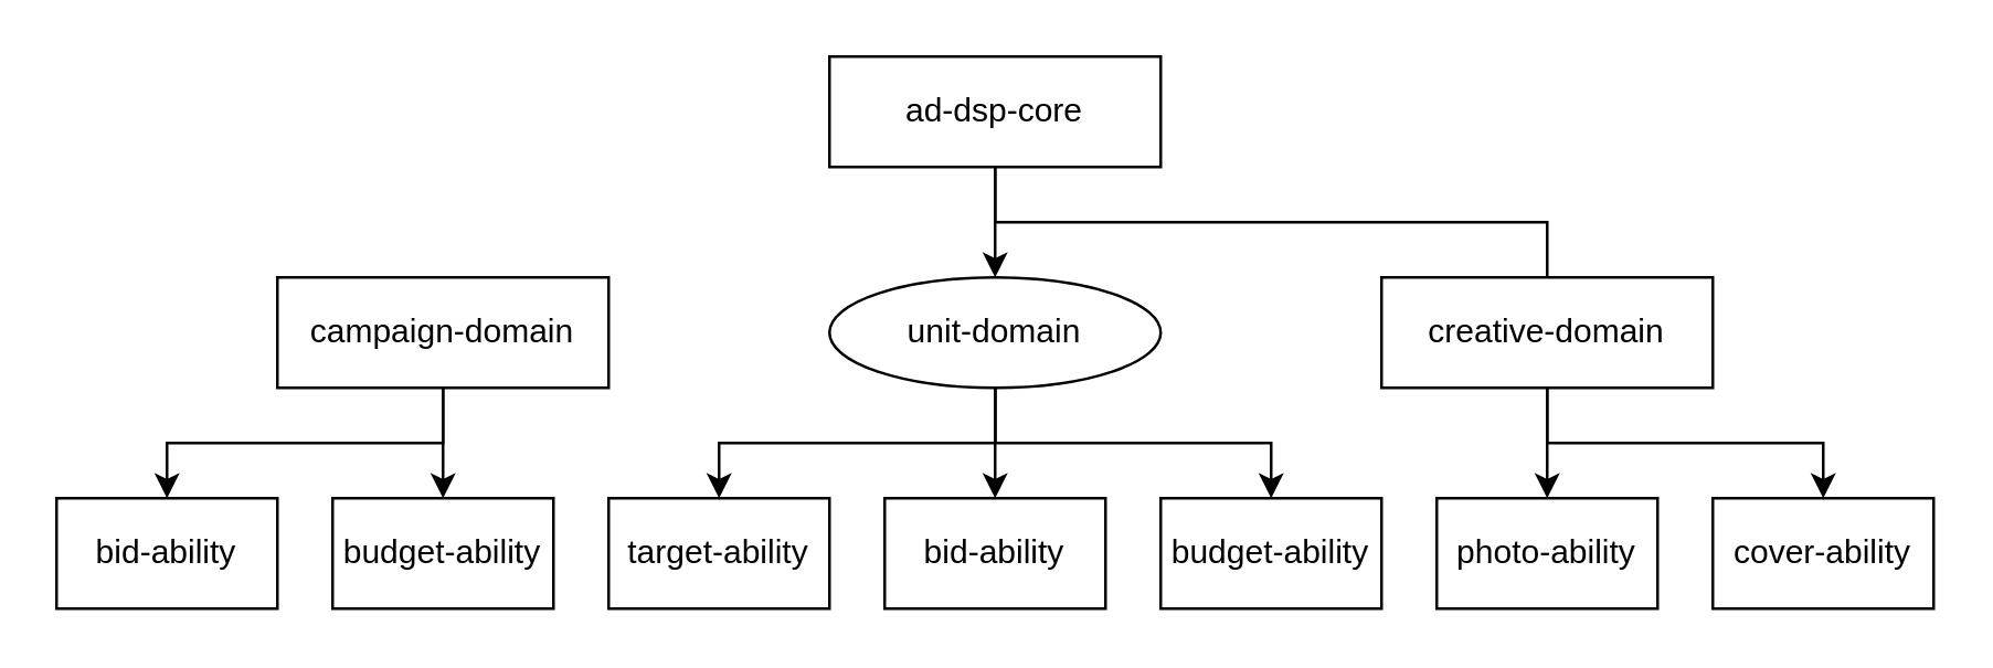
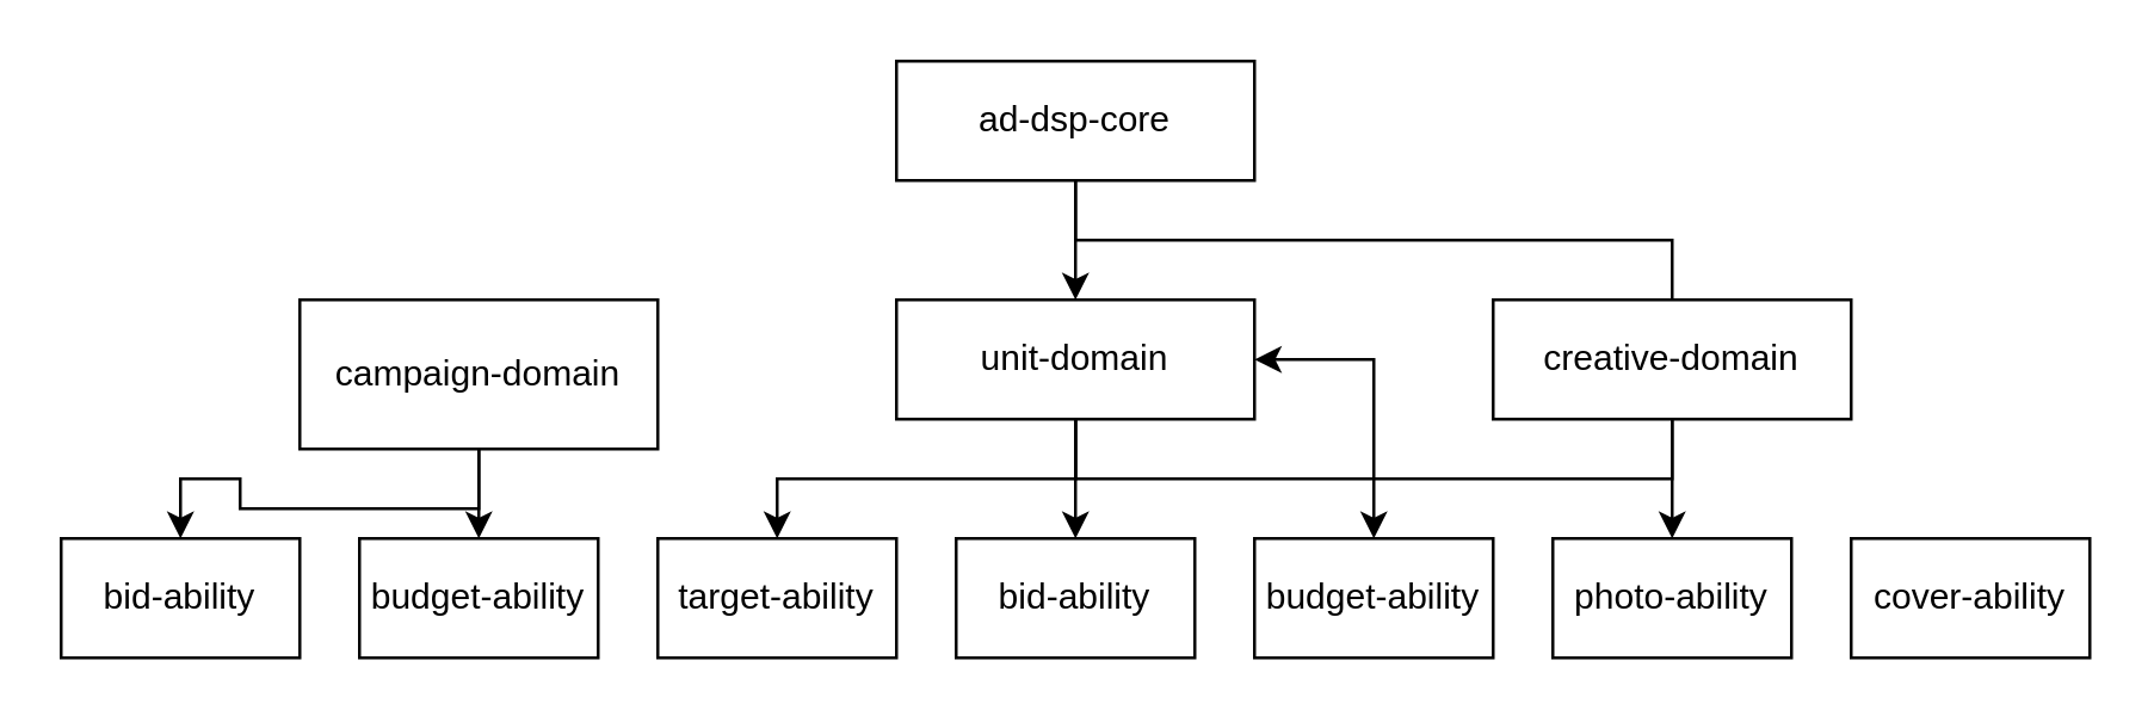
- <mxCell id="7" value="campaign-domain" style="rounded=0;whiteSpace=wrap;html=1;" vertex="1" parent="1"><mxGeometry x="100" y="100" width="120" height="40" as="geometry" /></mxCell>
+ <mxCell id="7" value="campaign-domain" style="rounded=0;whiteSpace=wrap;html=1;" vertex="1" parent="1"><mxGeometry x="100" y="100" width="120" height="50" as="geometry" /></mxCell>
- <mxCell id="11" value="unit-domain" style="ellipse;whiteSpace=wrap;html=1;" vertex="1" parent="1"><mxGeometry x="300" y="100" width="120" height="40" as="geometry" /></mxCell>
+ <mxCell id="11" value="unit-domain" style="rounded=0;whiteSpace=wrap;html=1;" vertex="1" parent="1"><mxGeometry x="300" y="100" width="120" height="40" as="geometry" /></mxCell>
- <mxCell id="13" style="edgeStyle=orthogonalEdgeStyle;rounded=0;orthogonalLoop=1;jettySize=auto;html=1;exitX=0.5;exitY=1;exitDx=0;exitDy=0;entryX=0.5;entryY=0;entryDx=0;entryDy=0;" edge="1" parent="1" source="14" target="20"><mxGeometry relative="1" as="geometry" /></mxCell>
+ <mxCell id="13" style="edgeStyle=orthogonalEdgeStyle;rounded=0;orthogonalLoop=1;jettySize=auto;html=1;exitX=0.5;exitY=1;exitDx=0;exitDy=0;" edge="1" parent="1" source="14" target="11"><mxGeometry relative="1" as="geometry" /></mxCell>
